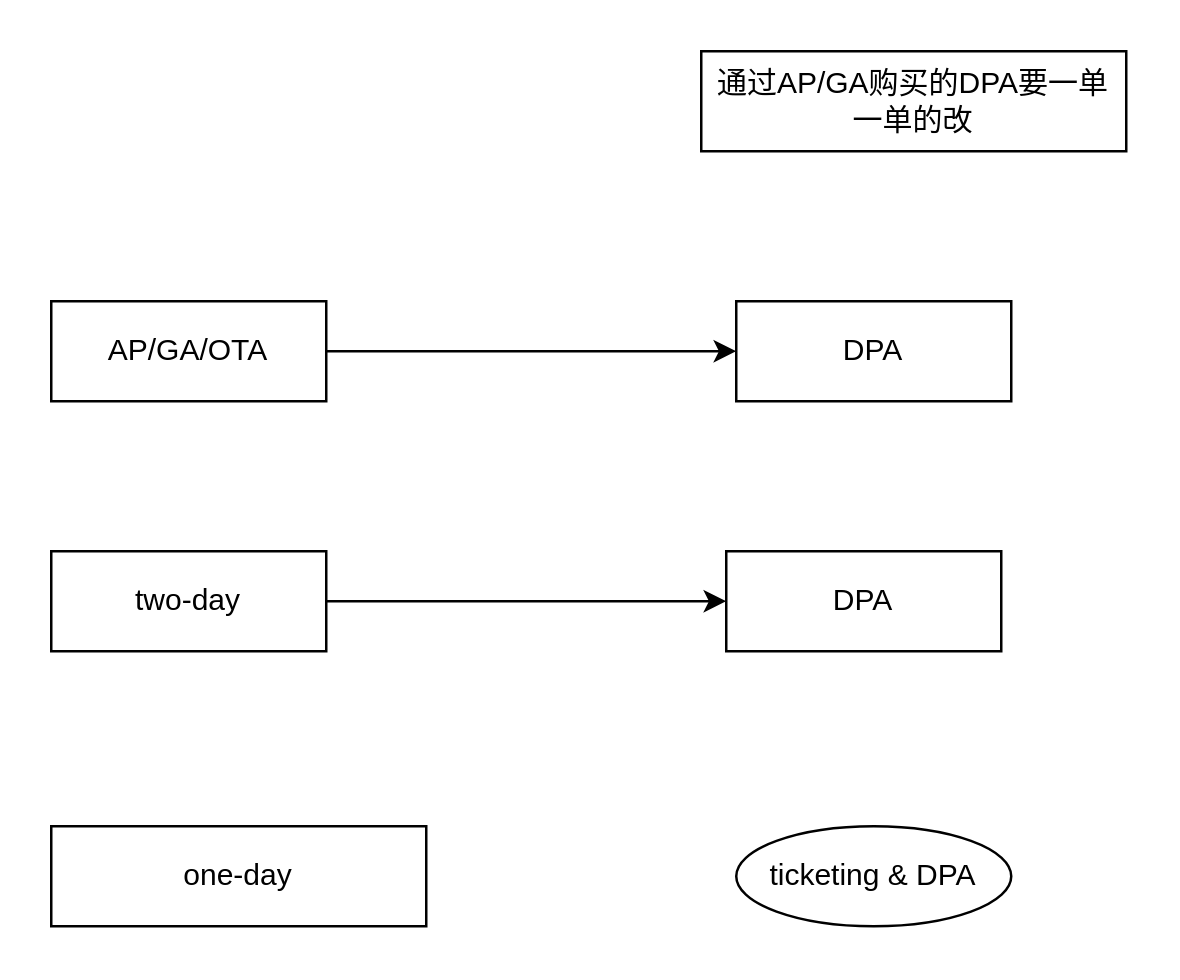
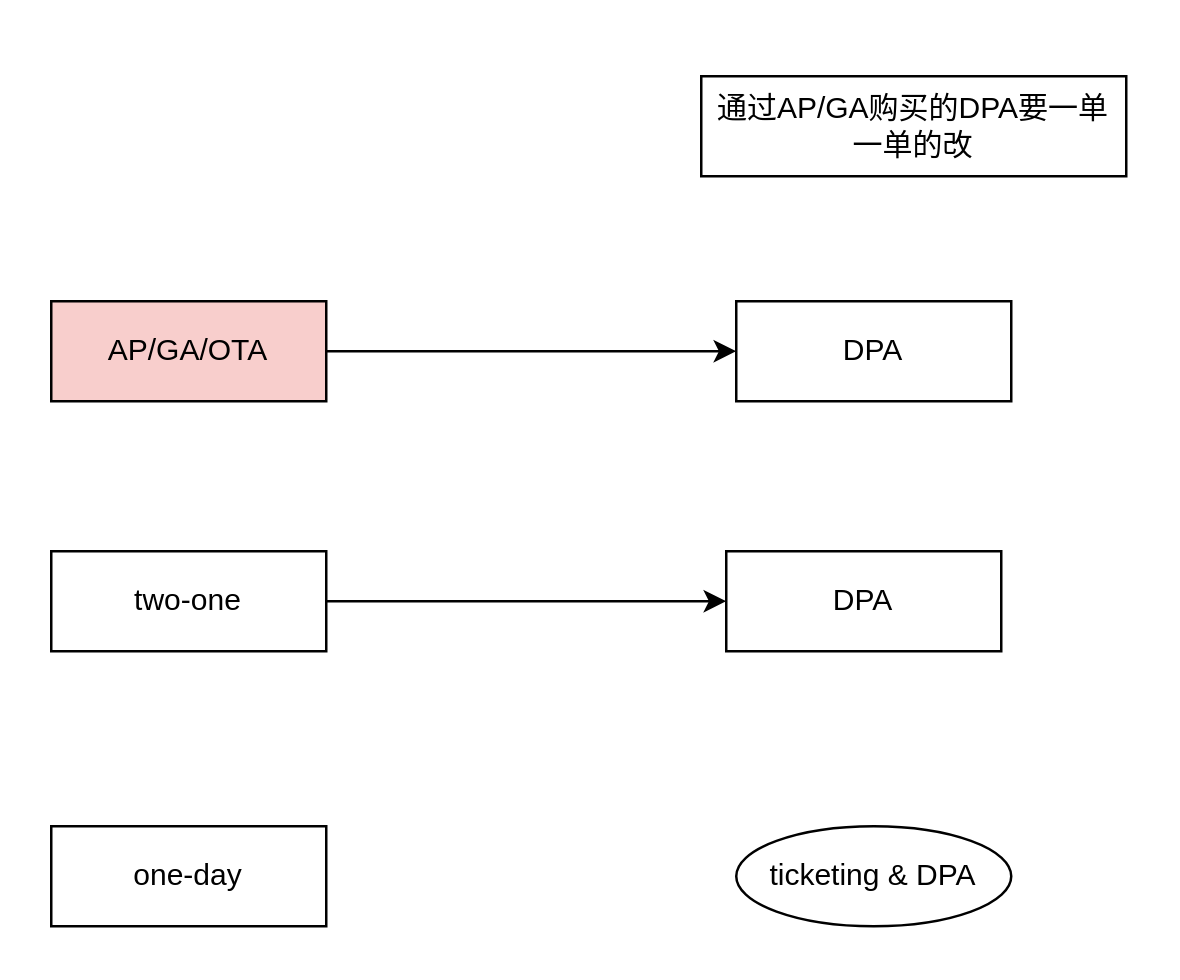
- <mxCell id="10" value="通过AP/GA购买的DPA要一单一单的改" style="rounded=0;whiteSpace=wrap;html=1;" vertex="1" parent="1"><mxGeometry x="280" y="20" width="170" height="40" as="geometry" /></mxCell>
+ <mxCell id="10" value="通过AP/GA购买的DPA要一单一单的改" style="rounded=0;whiteSpace=wrap;html=1;" vertex="1" parent="1"><mxGeometry x="280" y="30" width="170" height="40" as="geometry" /></mxCell>
- <mxCell id="3" value="AP/GA/OTA" style="rounded=0;whiteSpace=wrap;html=1;" vertex="1" parent="1"><mxGeometry x="20" y="120" width="110" height="40" as="geometry" /></mxCell>
+ <mxCell id="3" value="AP/GA/OTA" style="rounded=0;whiteSpace=wrap;html=1;fillColor=#f8cecc;" vertex="1" parent="1"><mxGeometry x="20" y="120" width="110" height="40" as="geometry" /></mxCell>
- <mxCell id="6" value="two-day" style="rounded=0;whiteSpace=wrap;html=1;" vertex="1" parent="1"><mxGeometry x="20" y="220" width="110" height="40" as="geometry" /></mxCell>
+ <mxCell id="6" value="two-one" style="rounded=0;whiteSpace=wrap;html=1;" vertex="1" parent="1"><mxGeometry x="20" y="220" width="110" height="40" as="geometry" /></mxCell>
- <mxCell id="4" value="one-day" style="rounded=0;whiteSpace=wrap;html=1;" vertex="1" parent="1"><mxGeometry x="20" y="330" width="150" height="40" as="geometry" /></mxCell>
+ <mxCell id="4" value="one-day" style="rounded=0;whiteSpace=wrap;html=1;" vertex="1" parent="1"><mxGeometry x="20" y="330" width="110" height="40" as="geometry" /></mxCell>
